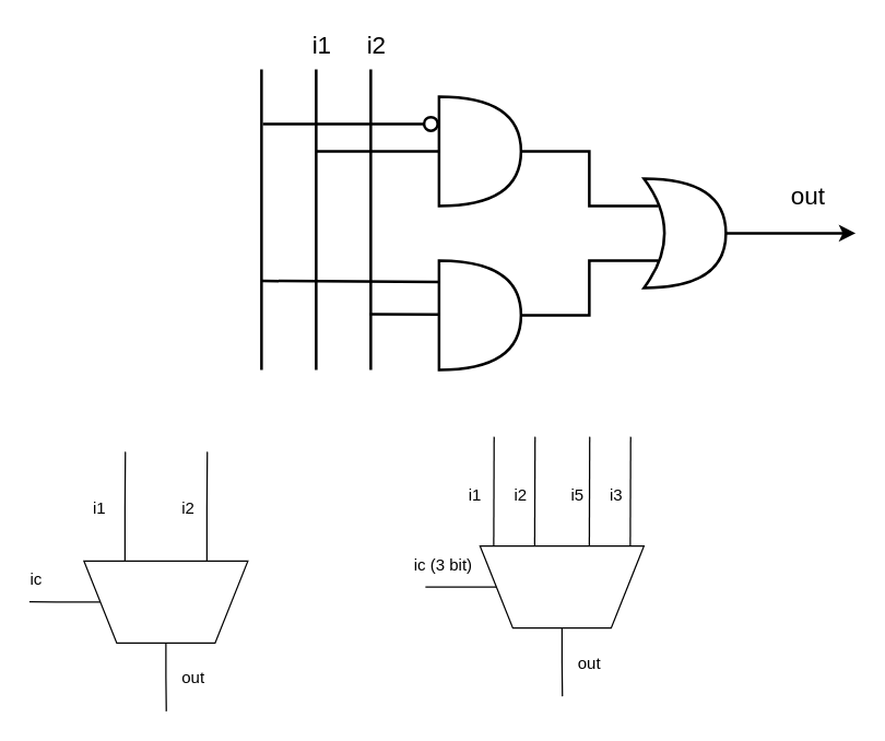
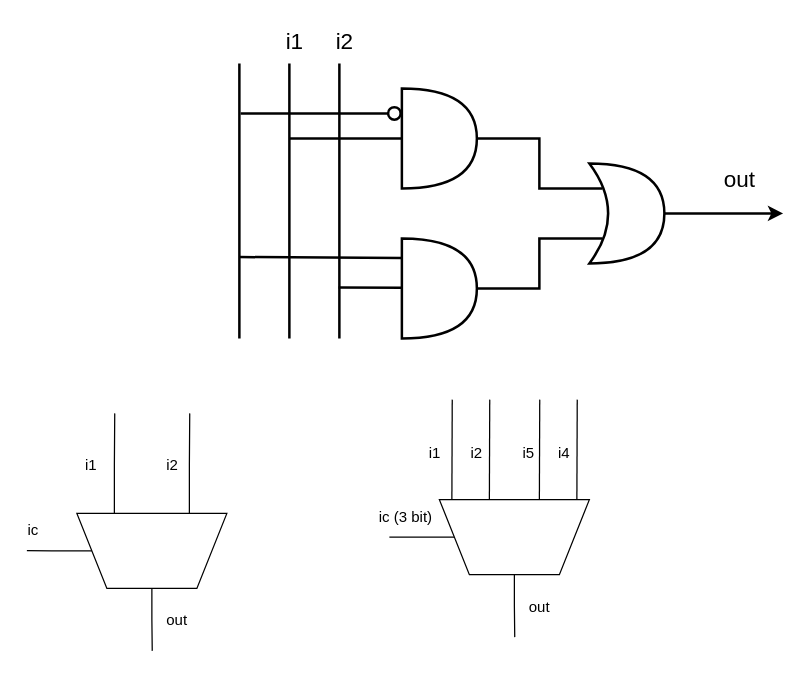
- <mxCell id="39" value="&amp;nbsp;i3" style="text;html=1;resizable=0;points=[];autosize=1;align=left;verticalAlign=top;spacingTop=-4;" vertex="1" parent="1"><mxGeometry x="441" y="352" width="30" height="20" as="geometry" /></mxCell>
+ <mxCell id="39" value="&amp;nbsp;i4" style="text;html=1;resizable=0;points=[];autosize=1;align=left;verticalAlign=top;spacingTop=-4;" vertex="1" parent="1"><mxGeometry x="441" y="352" width="30" height="20" as="geometry" /></mxCell>
